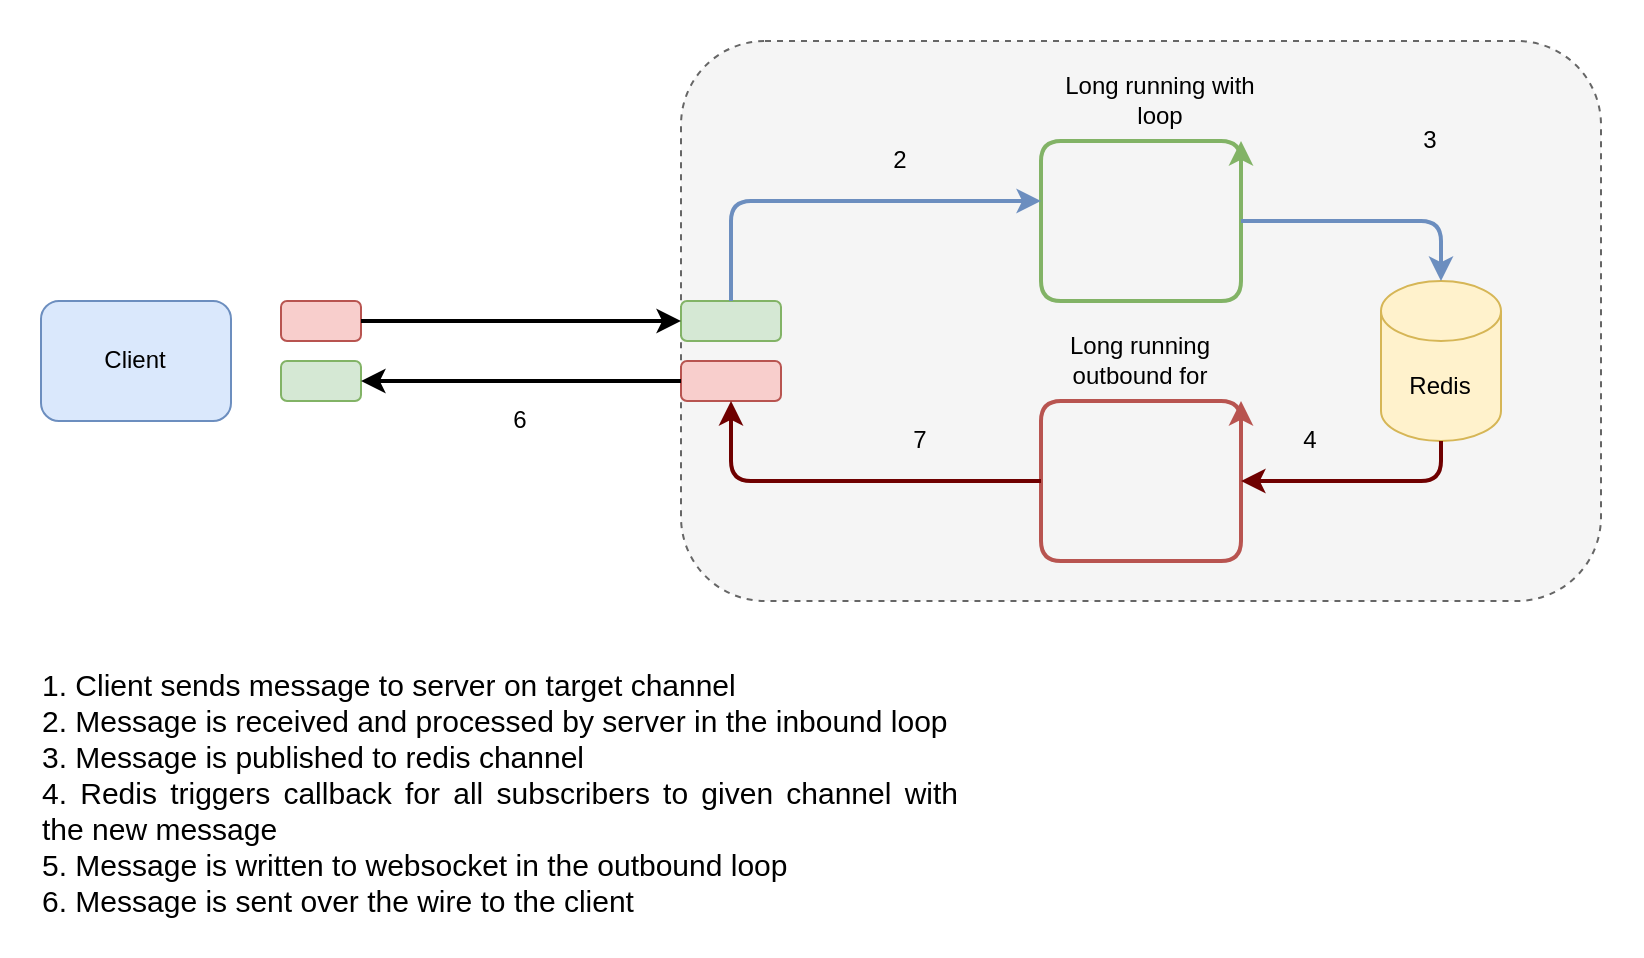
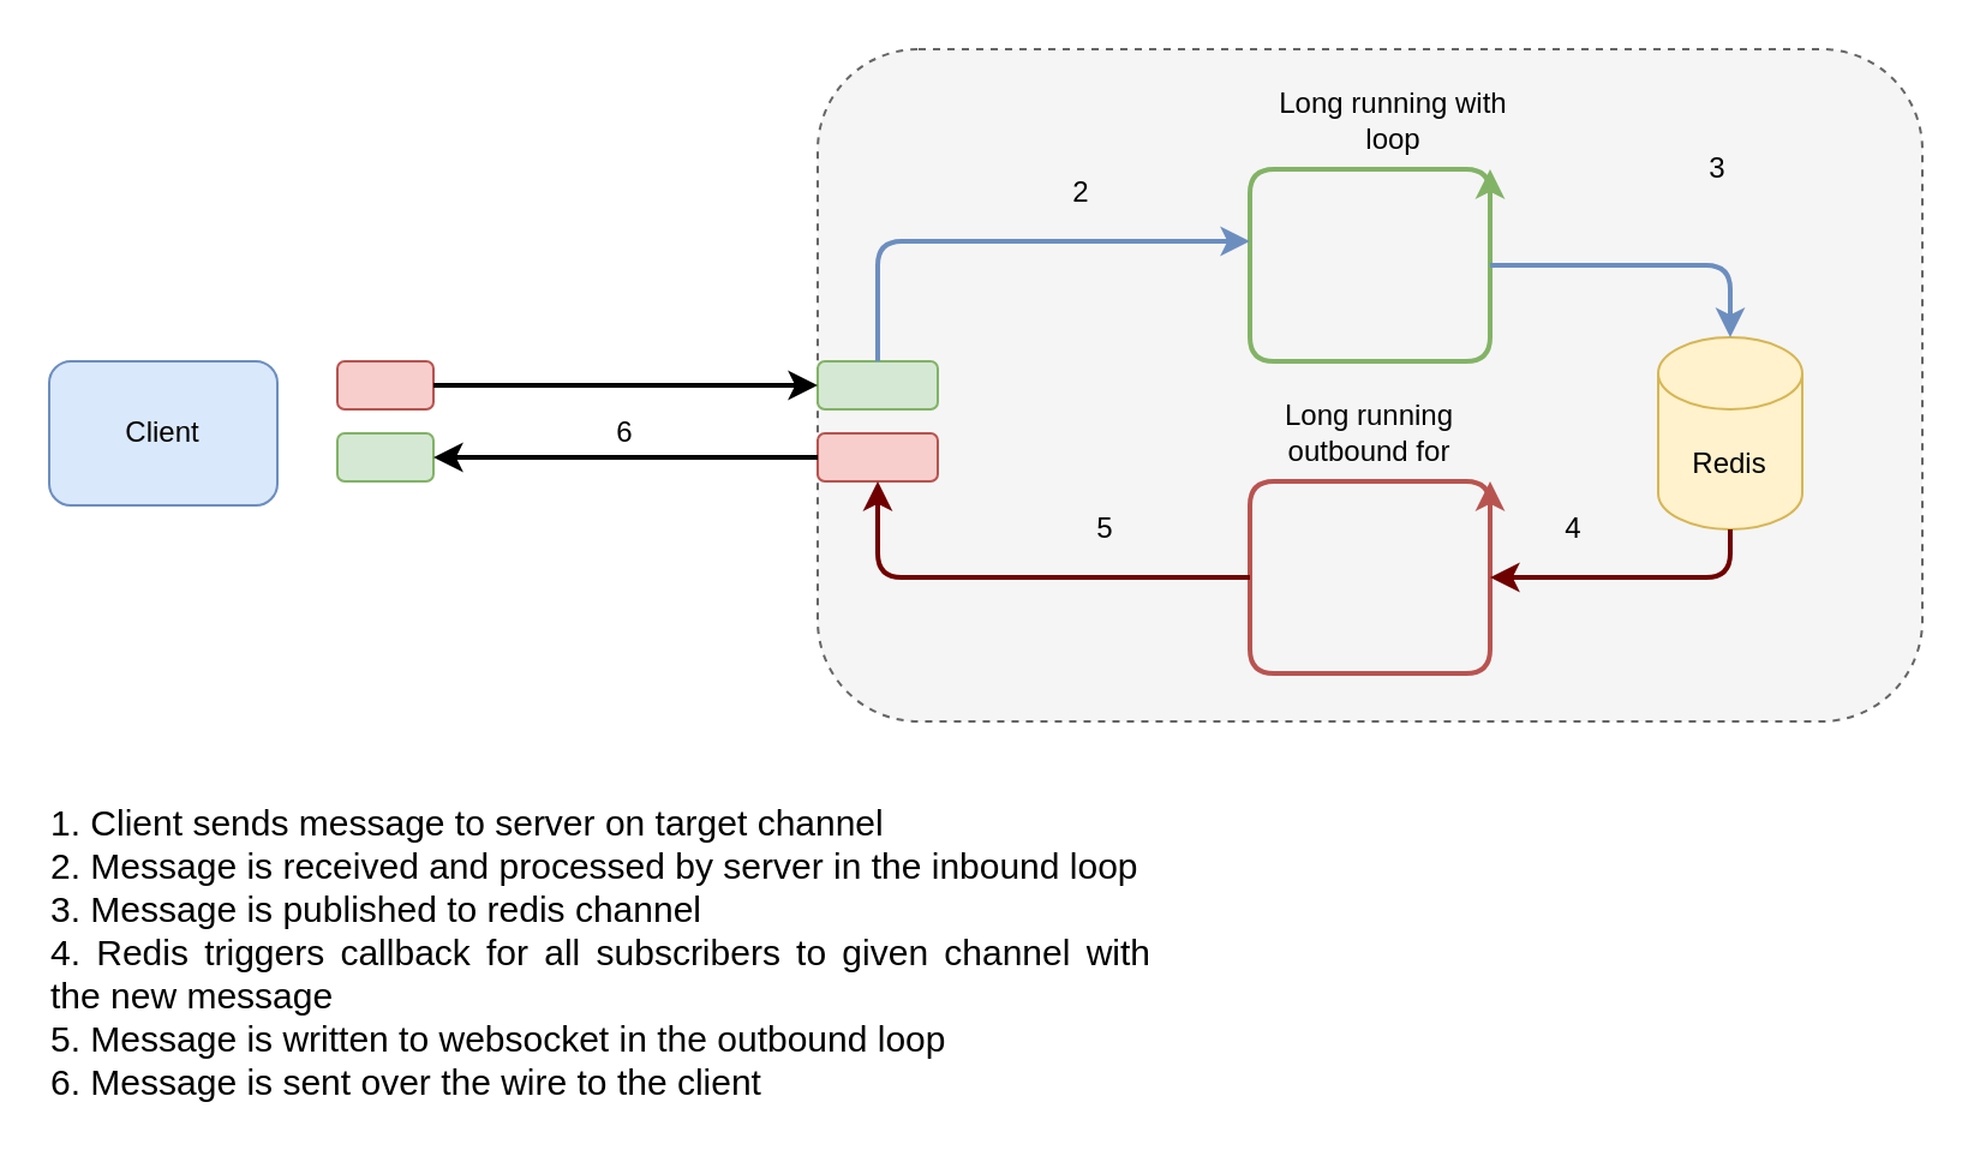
- <mxCell id="25" value="6" style="text;html=1;strokeColor=none;fillColor=none;align=center;verticalAlign=middle;whiteSpace=wrap;rounded=0;" vertex="1" parent="1"><mxGeometry x="200" y="200" width="120" height="20" as="geometry" /></mxCell>
+ <mxCell id="25" value="6" style="text;html=1;strokeColor=none;fillColor=none;align=center;verticalAlign=middle;whiteSpace=wrap;rounded=0;" vertex="1" parent="1"><mxGeometry x="200" y="170" width="120" height="20" as="geometry" /></mxCell>
- <mxCell id="24" value="7" style="text;html=1;strokeColor=none;fillColor=none;align=center;verticalAlign=middle;whiteSpace=wrap;rounded=0;" vertex="1" parent="1"><mxGeometry x="400" y="210" width="120" height="20" as="geometry" /></mxCell>
+ <mxCell id="24" value="5" style="text;html=1;strokeColor=none;fillColor=none;align=center;verticalAlign=middle;whiteSpace=wrap;rounded=0;" vertex="1" parent="1"><mxGeometry x="400" y="210" width="120" height="20" as="geometry" /></mxCell>
